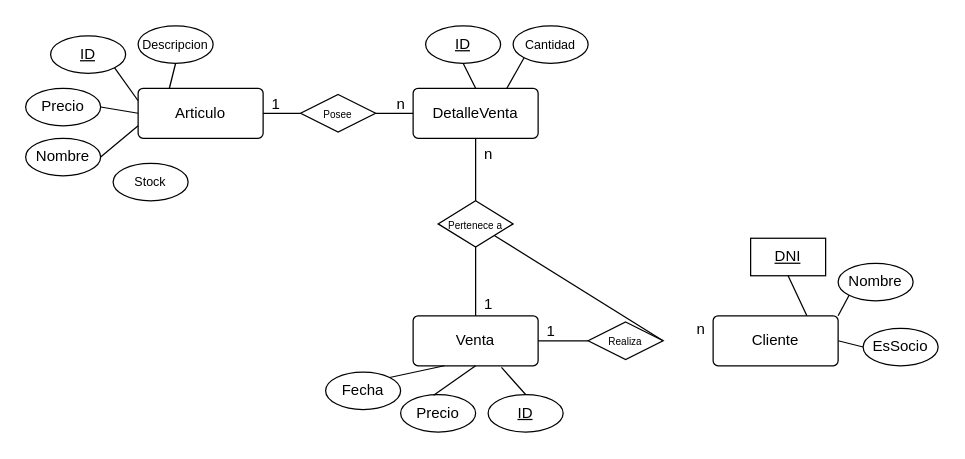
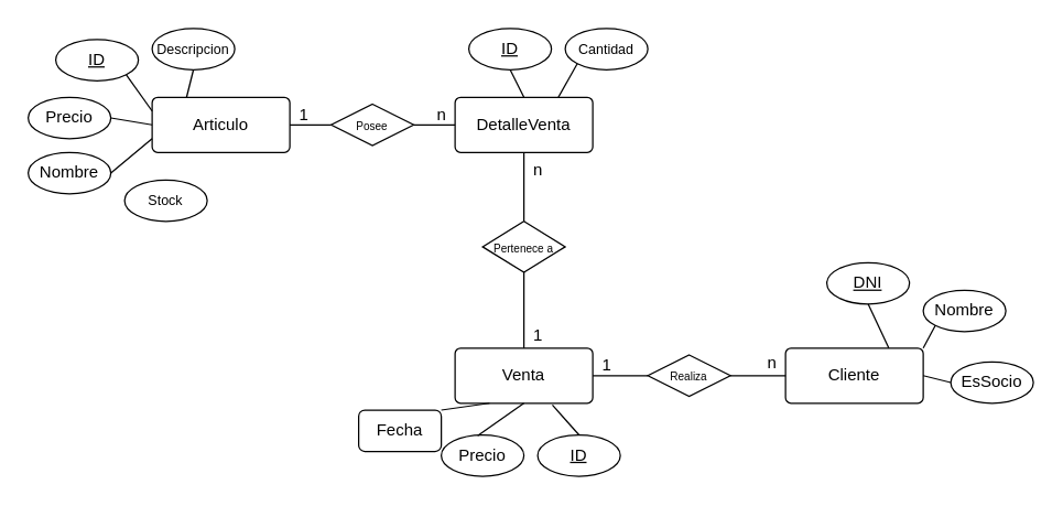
- <mxCell id="6" value="&lt;u&gt;DNI&lt;/u&gt;" style="whiteSpace=wrap;html=1;align=center;rounded=0;" vertex="1" parent="1"><mxGeometry x="600" y="190" width="60" height="30" as="geometry" /></mxCell>
+ <mxCell id="6" value="&lt;u&gt;DNI&lt;/u&gt;" style="ellipse;whiteSpace=wrap;html=1;align=center;" vertex="1" parent="1"><mxGeometry x="600" y="190" width="60" height="30" as="geometry" /></mxCell>
- <mxCell id="35" value="" style="endArrow=none;html=1;rounded=0;exitX=1;exitY=0.5;exitDx=0;exitDy=0;" edge="1" parent="1" source="5" target="36"><mxGeometry relative="1" as="geometry"><mxPoint x="544" y="282" as="sourcePoint" /><mxPoint x="494" y="287" as="targetPoint" /></mxGeometry></mxCell>
+ <mxCell id="35" value="" style="endArrow=none;html=1;rounded=0;entryX=0;entryY=0.5;entryDx=0;entryDy=0;exitX=1;exitY=0.5;exitDx=0;exitDy=0;" edge="1" parent="1" source="5" target="4"><mxGeometry relative="1" as="geometry"><mxPoint x="544" y="282" as="sourcePoint" /><mxPoint x="494" y="287" as="targetPoint" /></mxGeometry></mxCell>
- <mxCell id="16" value="Fecha" style="ellipse;whiteSpace=wrap;html=1;align=center;" vertex="1" parent="1"><mxGeometry x="260" y="297" width="60" height="30" as="geometry" /></mxCell>
+ <mxCell id="16" value="Fecha" style="whiteSpace=wrap;html=1;align=center;rounded=1;" vertex="1" parent="1"><mxGeometry x="260" y="297" width="60" height="30" as="geometry" /></mxCell>
